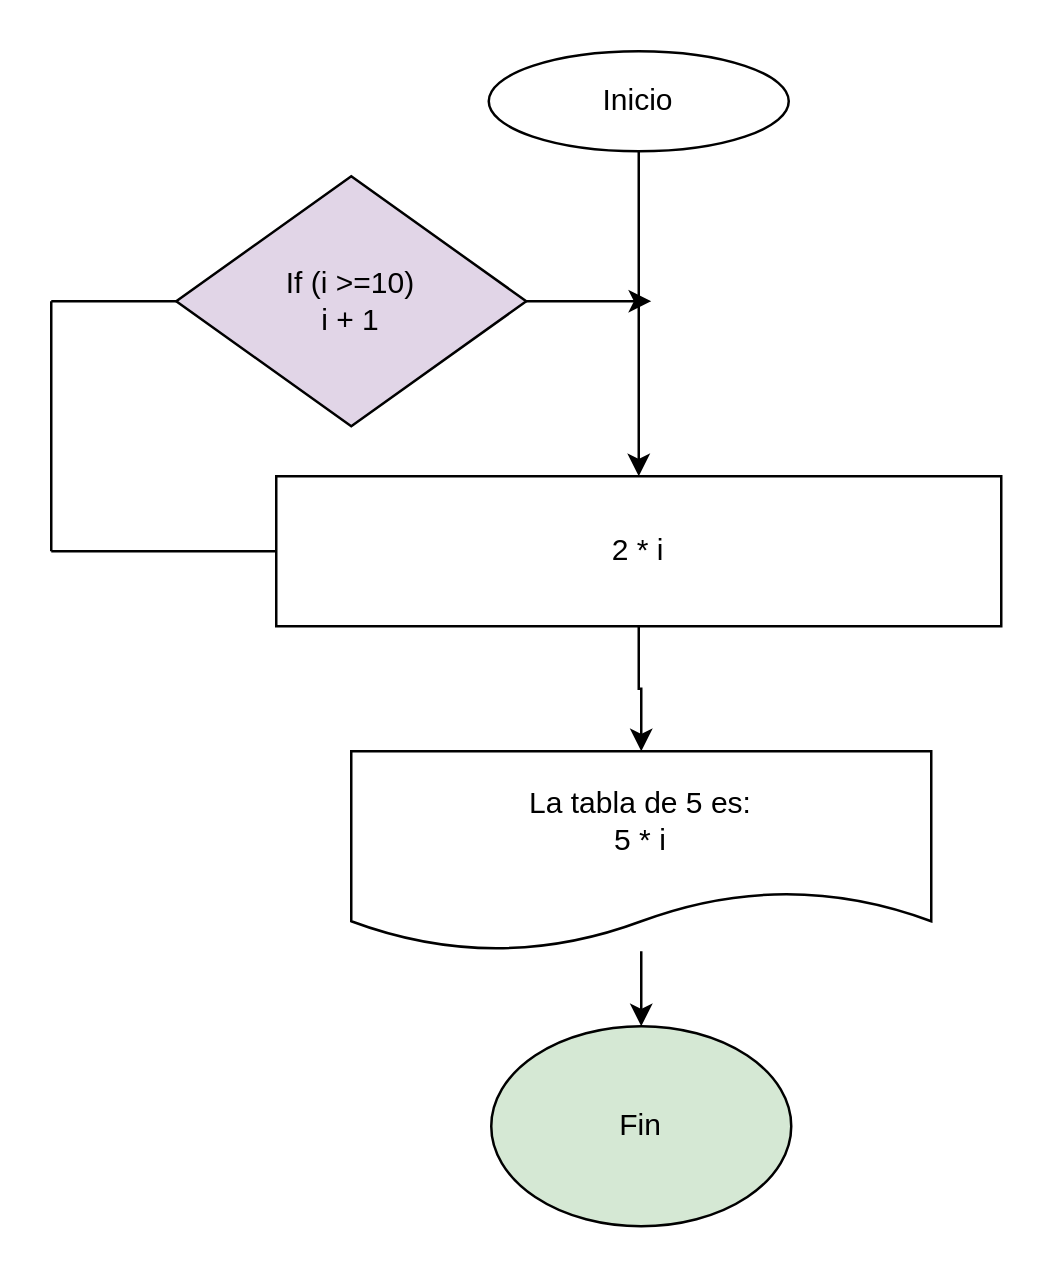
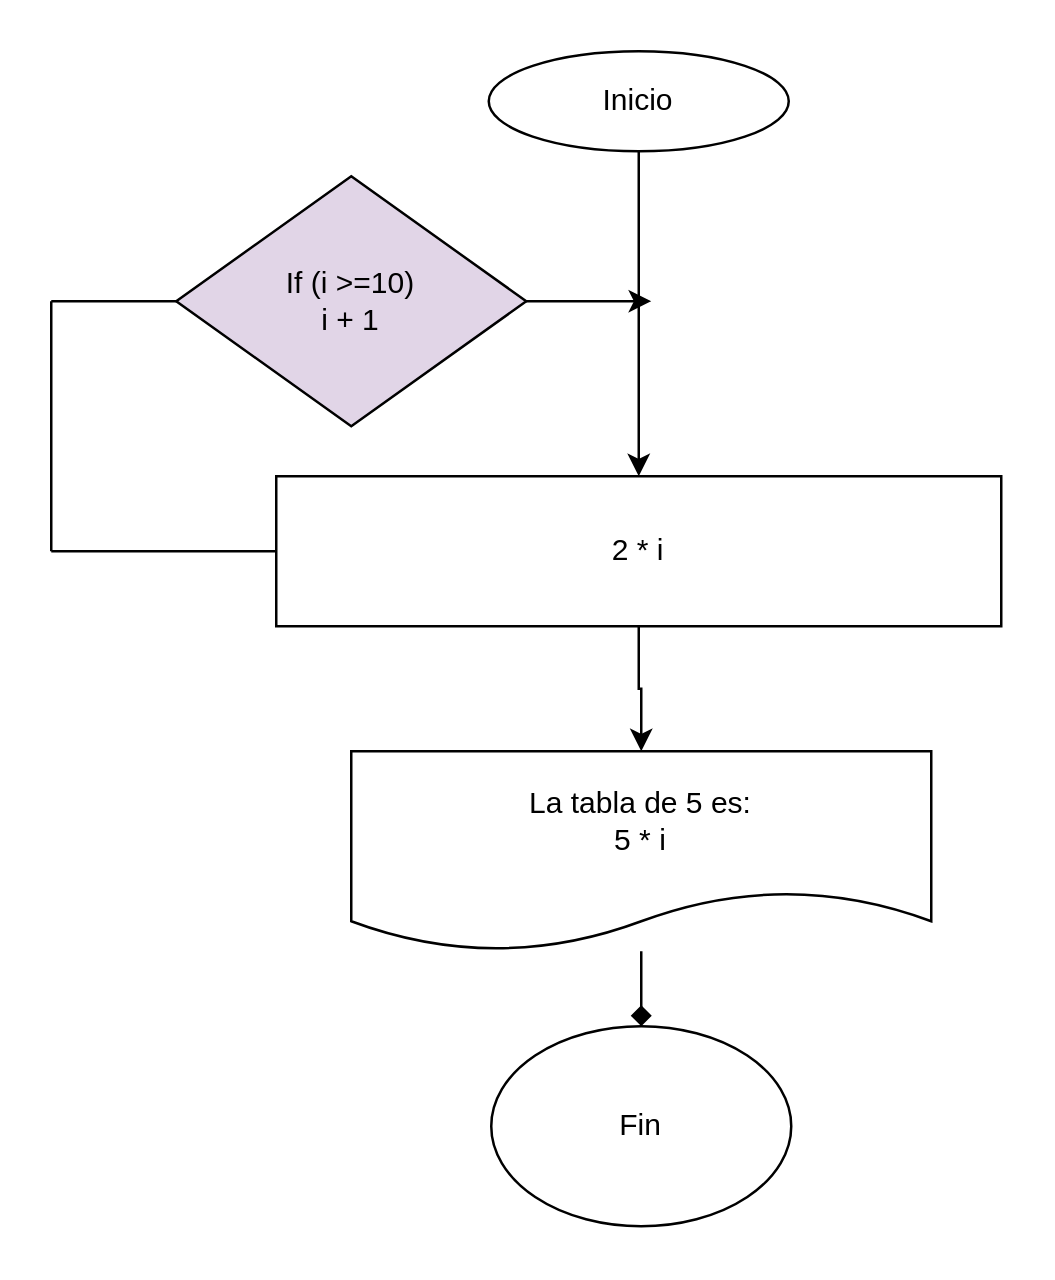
- <mxCell id="10" value="" style="edgeStyle=orthogonalEdgeStyle;rounded=0;orthogonalLoop=1;jettySize=auto;html=1;" parent="1" source="11" target="12" edge="1"><mxGeometry relative="1" as="geometry" /></mxCell>
+ <mxCell id="10" value="" style="edgeStyle=orthogonalEdgeStyle;rounded=0;orthogonalLoop=1;jettySize=auto;html=1;endArrow=diamond;" parent="1" source="11" target="12" edge="1"><mxGeometry relative="1" as="geometry" /></mxCell>
- <mxCell id="12" value="Fin" style="ellipse;whiteSpace=wrap;html=1;fillColor=#d5e8d4;" parent="1" vertex="1"><mxGeometry x="196" y="410" width="120" height="80" as="geometry" /></mxCell>
+ <mxCell id="12" value="Fin" style="ellipse;whiteSpace=wrap;html=1;" parent="1" vertex="1"><mxGeometry x="196" y="410" width="120" height="80" as="geometry" /></mxCell>
